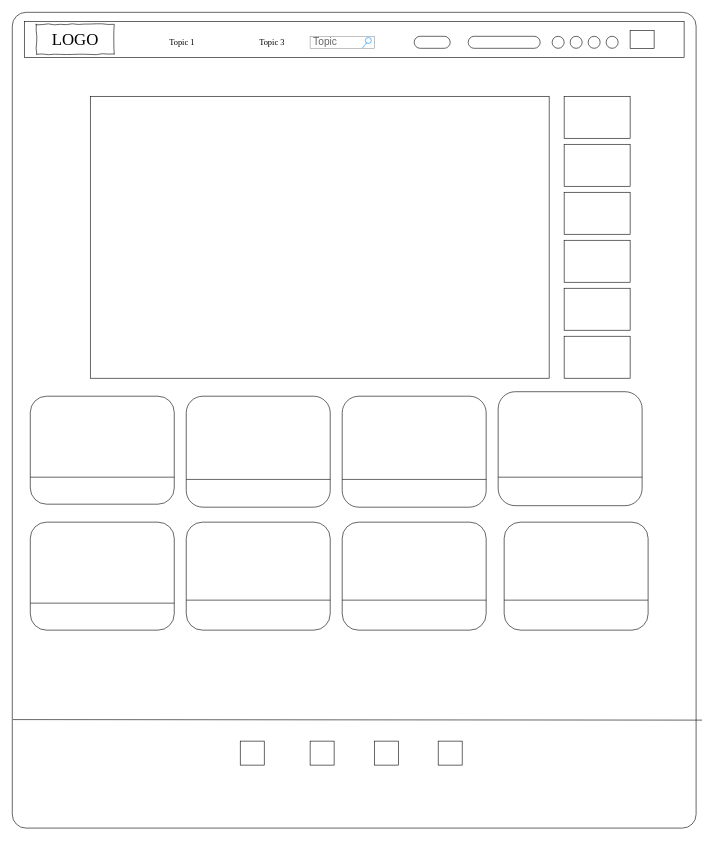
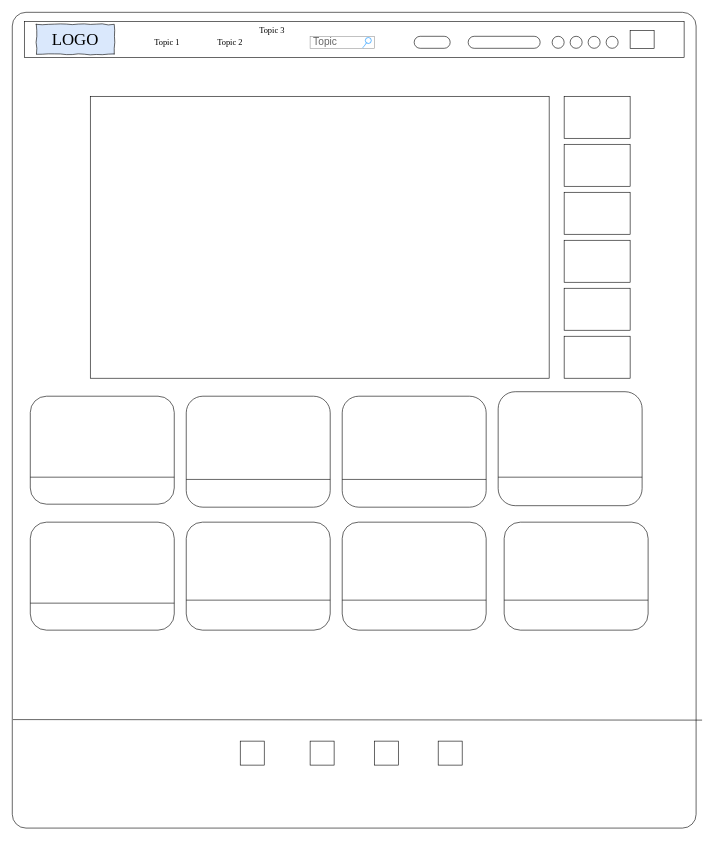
- <mxCell id="4" value="LOGO" style="whiteSpace=wrap;html=1;rounded=0;shadow=0;labelBackgroundColor=none;strokeWidth=1;fontFamily=Verdana;fontSize=28;align=center;comic=1;" parent="1" vertex="1"><mxGeometry x="60" y="40" width="130" height="50" as="geometry" /></mxCell>
+ <mxCell id="4" value="LOGO" style="whiteSpace=wrap;html=1;rounded=0;shadow=0;labelBackgroundColor=none;strokeWidth=1;fontFamily=Verdana;fontSize=28;align=center;comic=1;fillColor=#dae8fc;" parent="1" vertex="1"><mxGeometry x="60" y="40" width="130" height="50" as="geometry" /></mxCell>
- <mxCell id="6" value="Topic 1" style="text;html=1;points=[];align=left;verticalAlign=top;spacingTop=-4;fontSize=14;fontFamily=Verdana" parent="1" vertex="1"><mxGeometry x="280" y="60" width="60" height="20" as="geometry" /></mxCell>
+ <mxCell id="6" value="Topic 1" style="text;html=1;points=[];align=left;verticalAlign=top;spacingTop=-4;fontSize=14;fontFamily=Verdana" parent="1" vertex="1"><mxGeometry x="255" y="60" width="60" height="20" as="geometry" /></mxCell>
+ <mxCell id="7" value="Topic 2" style="text;html=1;points=[];align=left;verticalAlign=top;spacingTop=-4;fontSize=14;fontFamily=Verdana" parent="1" vertex="1"><mxGeometry x="360" y="60" width="60" height="20" as="geometry" /></mxCell>
- <mxCell id="8" value="Topic 3" style="text;html=1;points=[];align=left;verticalAlign=top;spacingTop=-4;fontSize=14;fontFamily=Verdana" parent="1" vertex="1"><mxGeometry x="430" y="60" width="60" height="20" as="geometry" /></mxCell>
+ <mxCell id="8" value="Topic 3" style="text;html=1;points=[];align=left;verticalAlign=top;spacingTop=-4;fontSize=14;fontFamily=Verdana" parent="1" vertex="1"><mxGeometry x="430" y="40" width="60" height="20" as="geometry" /></mxCell>
